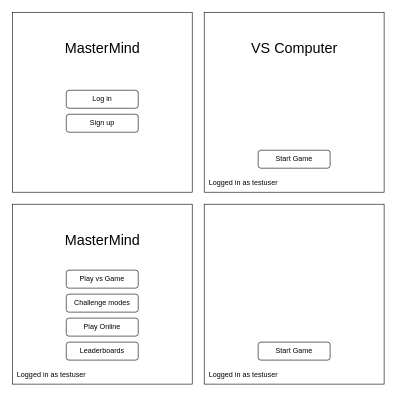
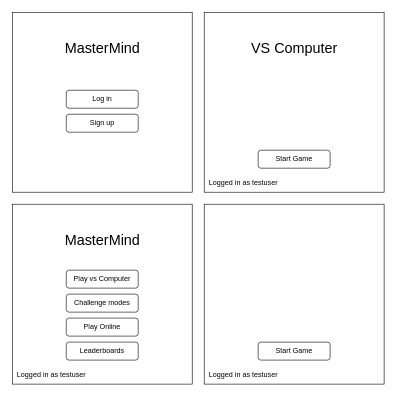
- <mxCell id="13" value="Play vs Game" style="rounded=1;whiteSpace=wrap;html=1;" vertex="1" parent="1"><mxGeometry x="110" y="450" width="120" height="30" as="geometry" /></mxCell>
+ <mxCell id="13" value="Play vs Computer" style="rounded=1;whiteSpace=wrap;html=1;" vertex="1" parent="1"><mxGeometry x="110" y="450" width="120" height="30" as="geometry" /></mxCell>
